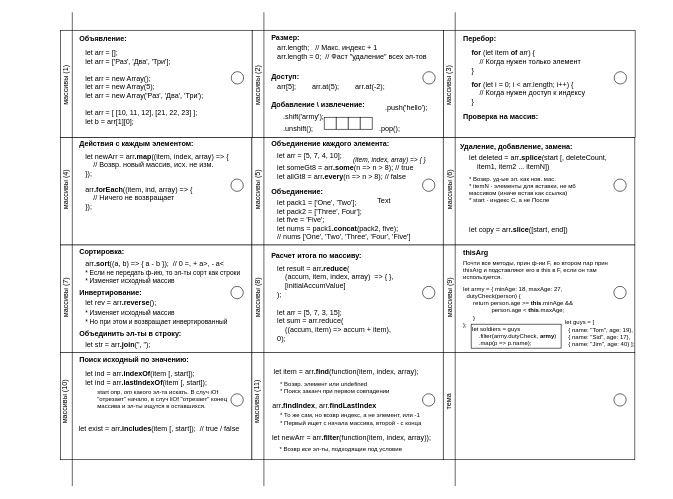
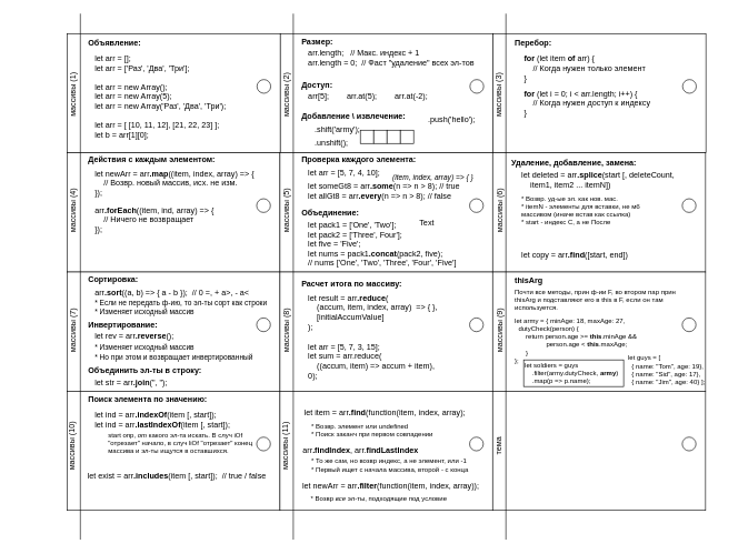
- <mxCell id="59" value="Проверка на массив:" style="text;html=1;strokeColor=none;fillColor=none;align=left;verticalAlign=middle;whiteSpace=wrap;rounded=0;fontStyle=1" parent="1" vertex="1"><mxGeometry x="770" y="184" width="210" height="20" as="geometry" /></mxCell>
- <mxCell id="56" value=".pop();" style="text;html=1;strokeColor=none;fillColor=none;align=left;verticalAlign=middle;whiteSpace=wrap;rounded=0;" parent="1" vertex="1"><mxGeometry x="630" y="205" width="60" height="20" as="geometry" /></mxCell>
- <mxCell id="63" value="Объединение каждого элемента:&amp;nbsp;&amp;nbsp;" style="text;html=1;strokeColor=none;fillColor=none;align=left;verticalAlign=middle;whiteSpace=wrap;rounded=0;fontStyle=1" parent="1" vertex="1"><mxGeometry x="450" y="230" width="220" height="20" as="geometry" /></mxCell>
+ <mxCell id="63" value="Проверка каждого элемента:&amp;nbsp;&amp;nbsp;" style="text;html=1;strokeColor=none;fillColor=none;align=left;verticalAlign=middle;whiteSpace=wrap;rounded=0;fontStyle=1" parent="1" vertex="1"><mxGeometry x="450" y="230" width="220" height="20" as="geometry" /></mxCell>
- <mxCell id="72" value="let copy = arr&lt;b&gt;.slice&lt;/b&gt;([start, end])" style="text;html=1;strokeColor=none;fillColor=none;align=left;verticalAlign=middle;whiteSpace=wrap;rounded=0;" vertex="1" parent="1"><mxGeometry x="780" y="373" width="220" height="20" as="geometry" /></mxCell>
+ <mxCell id="72" value="let copy = arr&lt;b&gt;.find&lt;/b&gt;([start, end])" style="text;html=1;strokeColor=none;fillColor=none;align=left;verticalAlign=middle;whiteSpace=wrap;rounded=0;" vertex="1" parent="1"><mxGeometry x="780" y="373" width="220" height="20" as="geometry" /></mxCell>
- <mxCell id="89" value="Поиск исходный по значению:" style="text;html=1;strokeColor=none;fillColor=none;align=left;verticalAlign=middle;whiteSpace=wrap;rounded=0;fontStyle=1" vertex="1" parent="1"><mxGeometry x="130" y="590" width="210" height="20" as="geometry" /></mxCell>
+ <mxCell id="89" value="Поиск элемента по значению:" style="text;html=1;strokeColor=none;fillColor=none;align=left;verticalAlign=middle;whiteSpace=wrap;rounded=0;fontStyle=1" vertex="1" parent="1"><mxGeometry x="130" y="590" width="210" height="20" as="geometry" /></mxCell>
